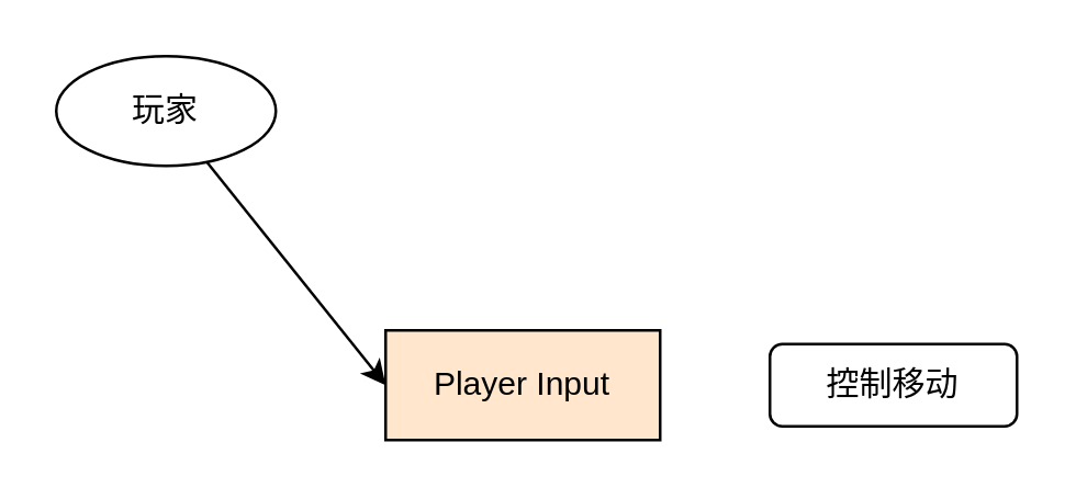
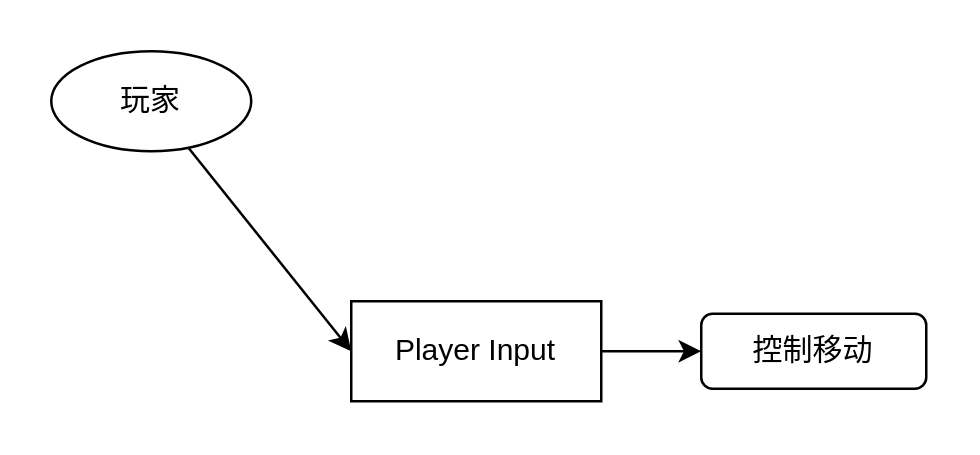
- <mxCell id="5" value="Player Input" style="rounded=0;whiteSpace=wrap;html=1;fillColor=#ffe6cc;" vertex="1" parent="1"><mxGeometry x="140" y="120" width="100" height="40" as="geometry" /></mxCell>
+ <mxCell id="5" value="Player Input" style="rounded=0;whiteSpace=wrap;html=1;" vertex="1" parent="1"><mxGeometry x="140" y="120" width="100" height="40" as="geometry" /></mxCell>
+ <mxCell id="4" style="edgeStyle=orthogonalEdgeStyle;rounded=0;orthogonalLoop=1;jettySize=auto;html=1;" edge="1" parent="1" source="5" target="6"><mxGeometry relative="1" as="geometry" /></mxCell>
